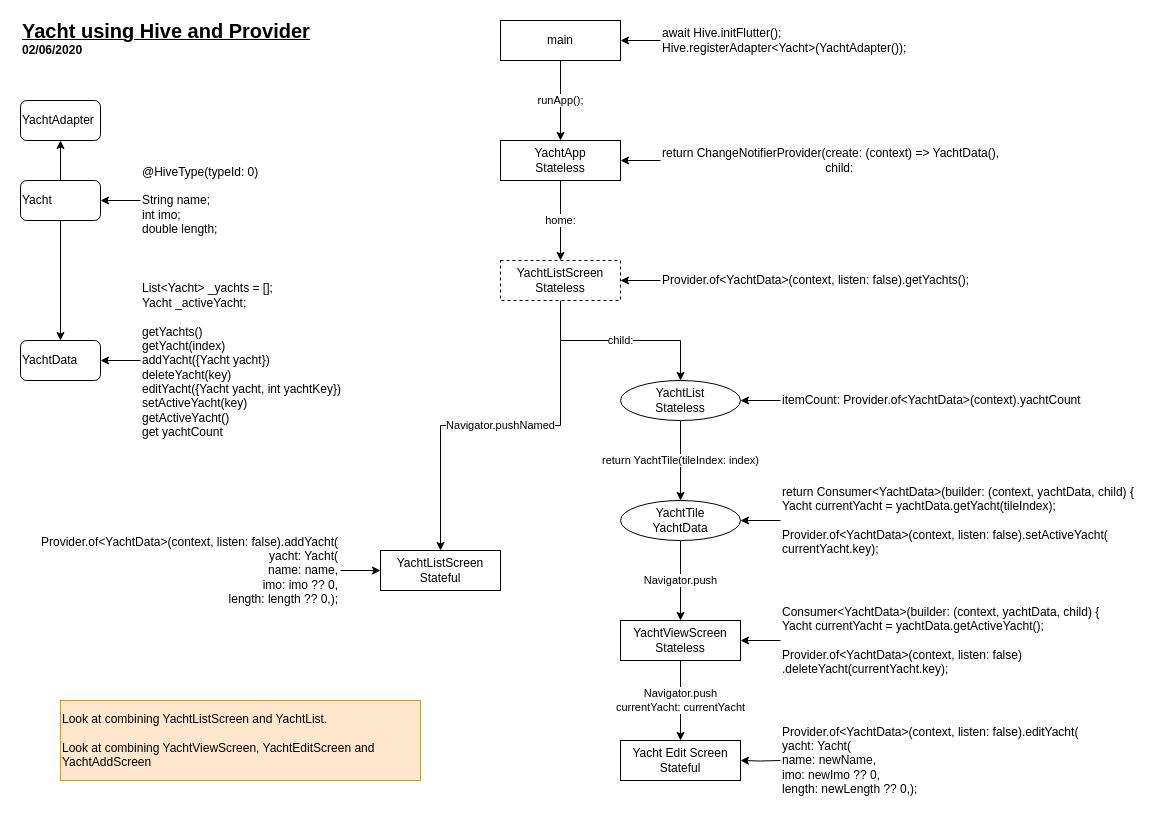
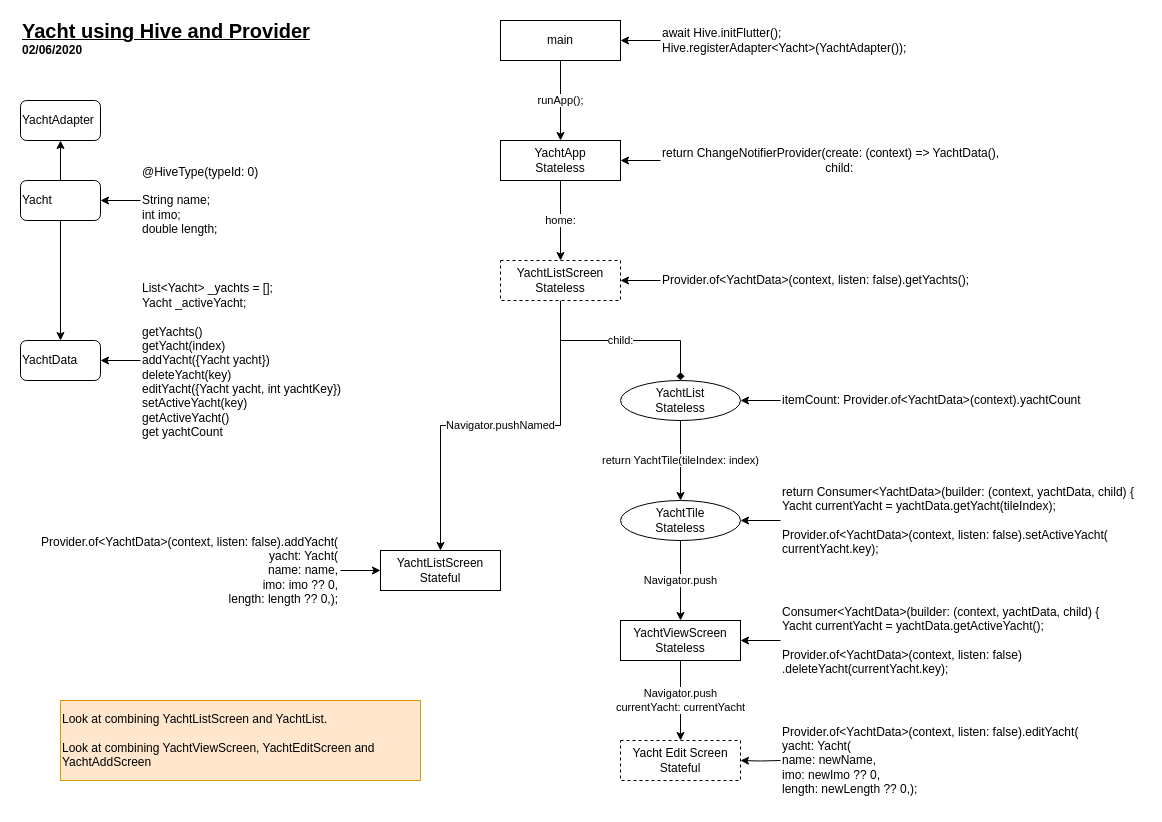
- <mxCell id="5" value="child:" style="edgeStyle=orthogonalEdgeStyle;rounded=0;orthogonalLoop=1;jettySize=auto;html=1;exitX=0.5;exitY=1;exitDx=0;exitDy=0;" parent="1" source="6" target="9" edge="1"><mxGeometry relative="1" as="geometry" /></mxCell>
+ <mxCell id="5" value="child:" style="edgeStyle=orthogonalEdgeStyle;rounded=0;orthogonalLoop=1;jettySize=auto;html=1;exitX=0.5;exitY=1;exitDx=0;exitDy=0;endArrow=diamond;" parent="1" source="6" target="9" edge="1"><mxGeometry relative="1" as="geometry" /></mxCell>
- <mxCell id="11" value="YachtTile&lt;br&gt;YachtData" style="ellipse;whiteSpace=wrap;html=1;rounded=0;" parent="1" vertex="1"><mxGeometry x="620" y="500" width="120" height="40" as="geometry" /></mxCell>
+ <mxCell id="11" value="YachtTile&lt;br&gt;Stateless" style="ellipse;whiteSpace=wrap;html=1;rounded=0;" parent="1" vertex="1"><mxGeometry x="620" y="500" width="120" height="40" as="geometry" /></mxCell>
- <mxCell id="14" value="Yacht Edit Screen&lt;br&gt;Stateful" style="rounded=0;whiteSpace=wrap;html=1;" parent="1" vertex="1"><mxGeometry x="620" y="740" width="120" height="40" as="geometry" /></mxCell>
+ <mxCell id="14" value="Yacht Edit Screen&lt;br&gt;Stateful" style="rounded=0;whiteSpace=wrap;html=1;dashed=1;" parent="1" vertex="1"><mxGeometry x="620" y="740" width="120" height="40" as="geometry" /></mxCell>
